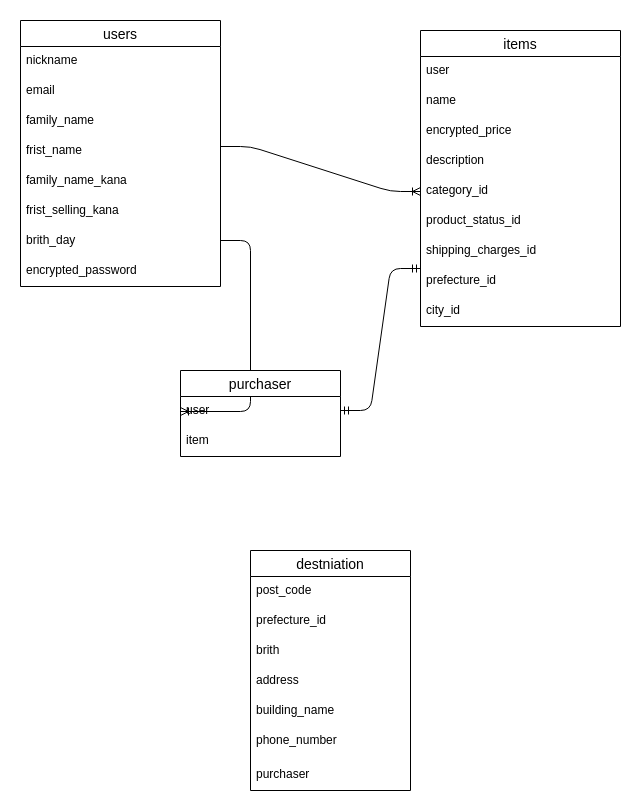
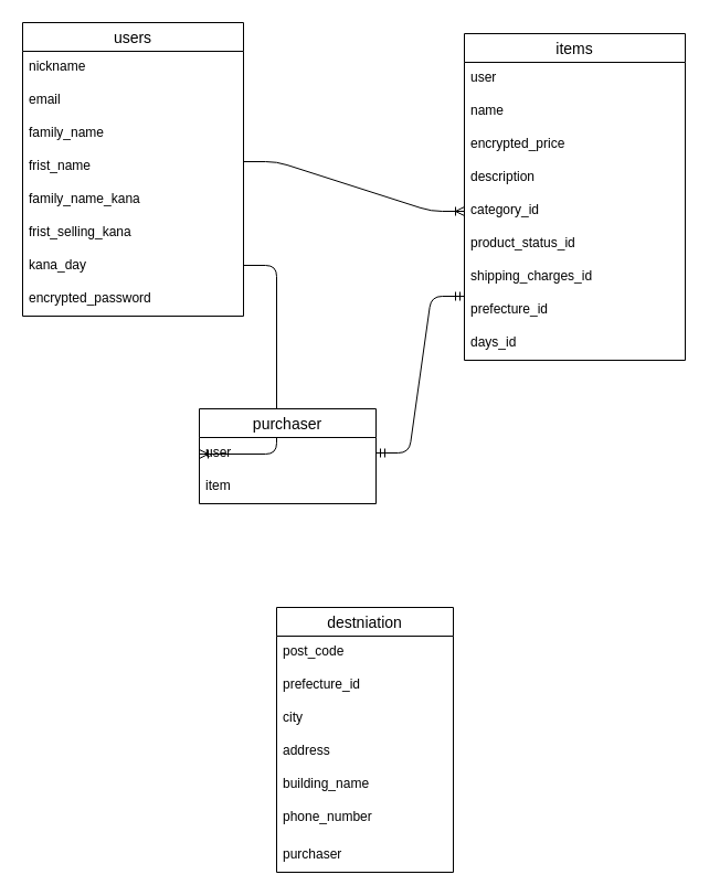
- <mxCell id="9" value="brith_day" style="text;strokeColor=none;fillColor=none;spacingLeft=4;spacingRight=4;overflow=hidden;rotatable=0;points=[[0,0.5],[1,0.5]];portConstraint=eastwest;fontSize=12;" vertex="1" parent="2"><mxGeometry y="206" width="200" height="30" as="geometry" /></mxCell>
+ <mxCell id="9" value="kana_day" style="text;strokeColor=none;fillColor=none;spacingLeft=4;spacingRight=4;overflow=hidden;rotatable=0;points=[[0,0.5],[1,0.5]];portConstraint=eastwest;fontSize=12;" vertex="1" parent="2"><mxGeometry y="206" width="200" height="30" as="geometry" /></mxCell>
- <mxCell id="21" value="city_id" style="text;strokeColor=none;fillColor=none;spacingLeft=4;spacingRight=4;overflow=hidden;rotatable=0;points=[[0,0.5],[1,0.5]];portConstraint=eastwest;fontSize=12;" vertex="1" parent="12"><mxGeometry y="266" width="200" height="30" as="geometry" /></mxCell>
+ <mxCell id="21" value="days_id" style="text;strokeColor=none;fillColor=none;spacingLeft=4;spacingRight=4;overflow=hidden;rotatable=0;points=[[0,0.5],[1,0.5]];portConstraint=eastwest;fontSize=12;" vertex="1" parent="12"><mxGeometry y="266" width="200" height="30" as="geometry" /></mxCell>
- <mxCell id="26" value="brith" style="text;strokeColor=none;fillColor=none;spacingLeft=4;spacingRight=4;overflow=hidden;rotatable=0;points=[[0,0.5],[1,0.5]];portConstraint=eastwest;fontSize=12;" vertex="1" parent="23"><mxGeometry y="86" width="160" height="30" as="geometry" /></mxCell>
+ <mxCell id="26" value="city" style="text;strokeColor=none;fillColor=none;spacingLeft=4;spacingRight=4;overflow=hidden;rotatable=0;points=[[0,0.5],[1,0.5]];portConstraint=eastwest;fontSize=12;" vertex="1" parent="23"><mxGeometry y="86" width="160" height="30" as="geometry" /></mxCell>
